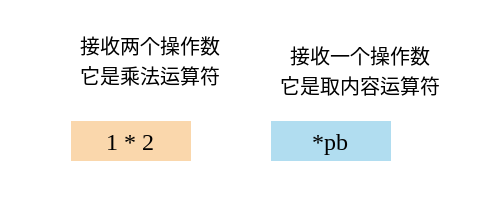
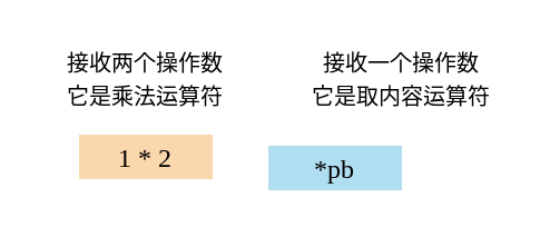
- <mxCell id="4" value="&lt;font style=&quot;font-size: 10px;&quot;&gt;接收两个操作数&lt;br&gt;它是乘法运算符&lt;/font&gt;" style="text;html=1;strokeColor=none;fillColor=none;align=center;verticalAlign=middle;whiteSpace=wrap;rounded=0;" parent="1" vertex="1"><mxGeometry x="30" y="15" width="90" height="30" as="geometry" /></mxCell>
+ <mxCell id="4" value="&lt;font style=&quot;font-size: 10px;&quot;&gt;接收两个操作数&lt;br&gt;它是乘法运算符&lt;/font&gt;" style="text;html=1;strokeColor=none;fillColor=none;align=center;verticalAlign=middle;whiteSpace=wrap;rounded=0;" parent="1" vertex="1"><mxGeometry x="20" y="20" width="90" height="30" as="geometry" /></mxCell>
- <mxCell id="3" value="&lt;p style=&quot;line-height: 100%;&quot;&gt;&lt;font face=&quot;Consolas&quot;&gt;*pb&lt;/font&gt;&lt;/p&gt;" style="rounded=0;whiteSpace=wrap;html=1;strokeColor=none;fillColor=#b1ddf0;align=center;" parent="1" vertex="1"><mxGeometry x="135" y="60" width="60" height="20" as="geometry" /></mxCell>
+ <mxCell id="3" value="&lt;p style=&quot;line-height: 100%;&quot;&gt;&lt;font face=&quot;Consolas&quot;&gt;*pb&lt;/font&gt;&lt;/p&gt;" style="rounded=0;whiteSpace=wrap;html=1;strokeColor=none;fillColor=#b1ddf0;align=center;" parent="1" vertex="1"><mxGeometry x="120" y="65" width="60" height="20" as="geometry" /></mxCell>
